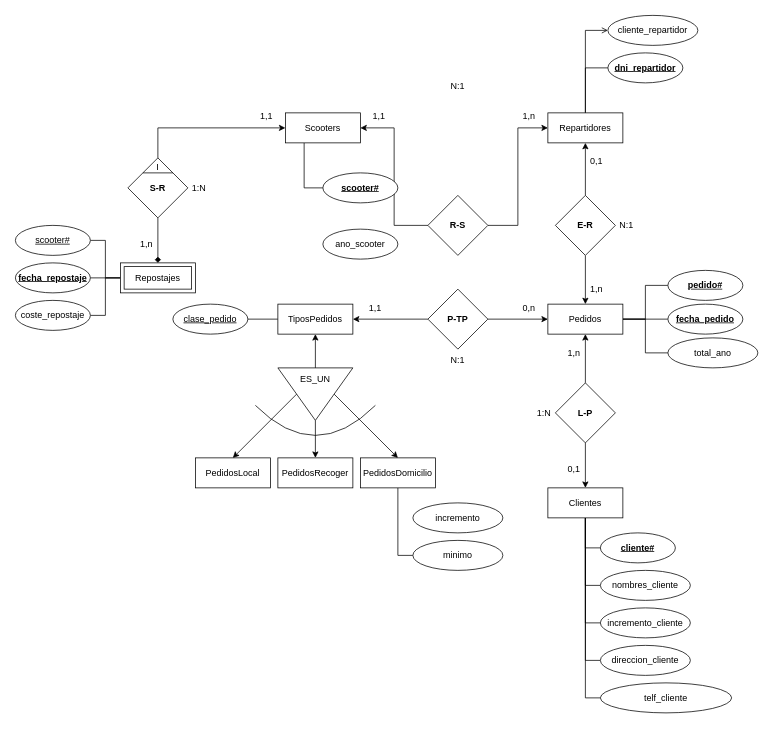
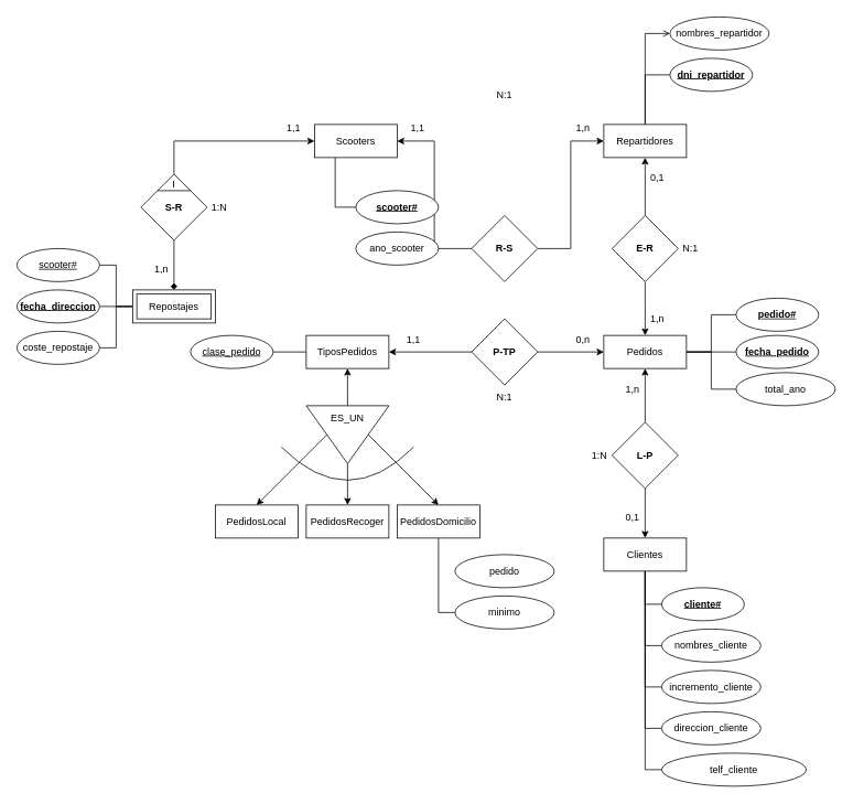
- <mxCell id="56" value="cliente_repartidor" style="ellipse;whiteSpace=wrap;html=1;align=center;" vertex="1" parent="1"><mxGeometry x="810" y="20" width="120" height="40" as="geometry" /></mxCell>
+ <mxCell id="56" value="nombres_repartidor" style="ellipse;whiteSpace=wrap;html=1;align=center;" vertex="1" parent="1"><mxGeometry x="810" y="20" width="120" height="40" as="geometry" /></mxCell>
- <mxCell id="54" value="ano_scooter" style="ellipse;whiteSpace=wrap;html=1;align=center;" vertex="1" parent="1"><mxGeometry x="430" y="305" width="100" height="40" as="geometry" /></mxCell>
+ <mxCell id="54" value="ano_scooter" style="ellipse;whiteSpace=wrap;html=1;align=center;" vertex="1" parent="1"><mxGeometry x="430" y="280" width="100" height="40" as="geometry" /></mxCell>
- <mxCell id="69" value="fecha_repostaje" style="ellipse;whiteSpace=wrap;html=1;align=center;fontStyle=5;" vertex="1" parent="1"><mxGeometry x="20" y="350" width="100" height="40" as="geometry" /></mxCell>
+ <mxCell id="69" value="fecha_direccion" style="ellipse;whiteSpace=wrap;html=1;align=center;fontStyle=5;" vertex="1" parent="1"><mxGeometry x="20" y="350" width="100" height="40" as="geometry" /></mxCell>
- <mxCell id="65" value="incremento" style="ellipse;whiteSpace=wrap;html=1;align=center;" vertex="1" parent="1"><mxGeometry x="550" y="670" width="120" height="40" as="geometry" /></mxCell>
+ <mxCell id="65" value="pedido" style="ellipse;whiteSpace=wrap;html=1;align=center;" vertex="1" parent="1"><mxGeometry x="550" y="670" width="120" height="40" as="geometry" /></mxCell>
